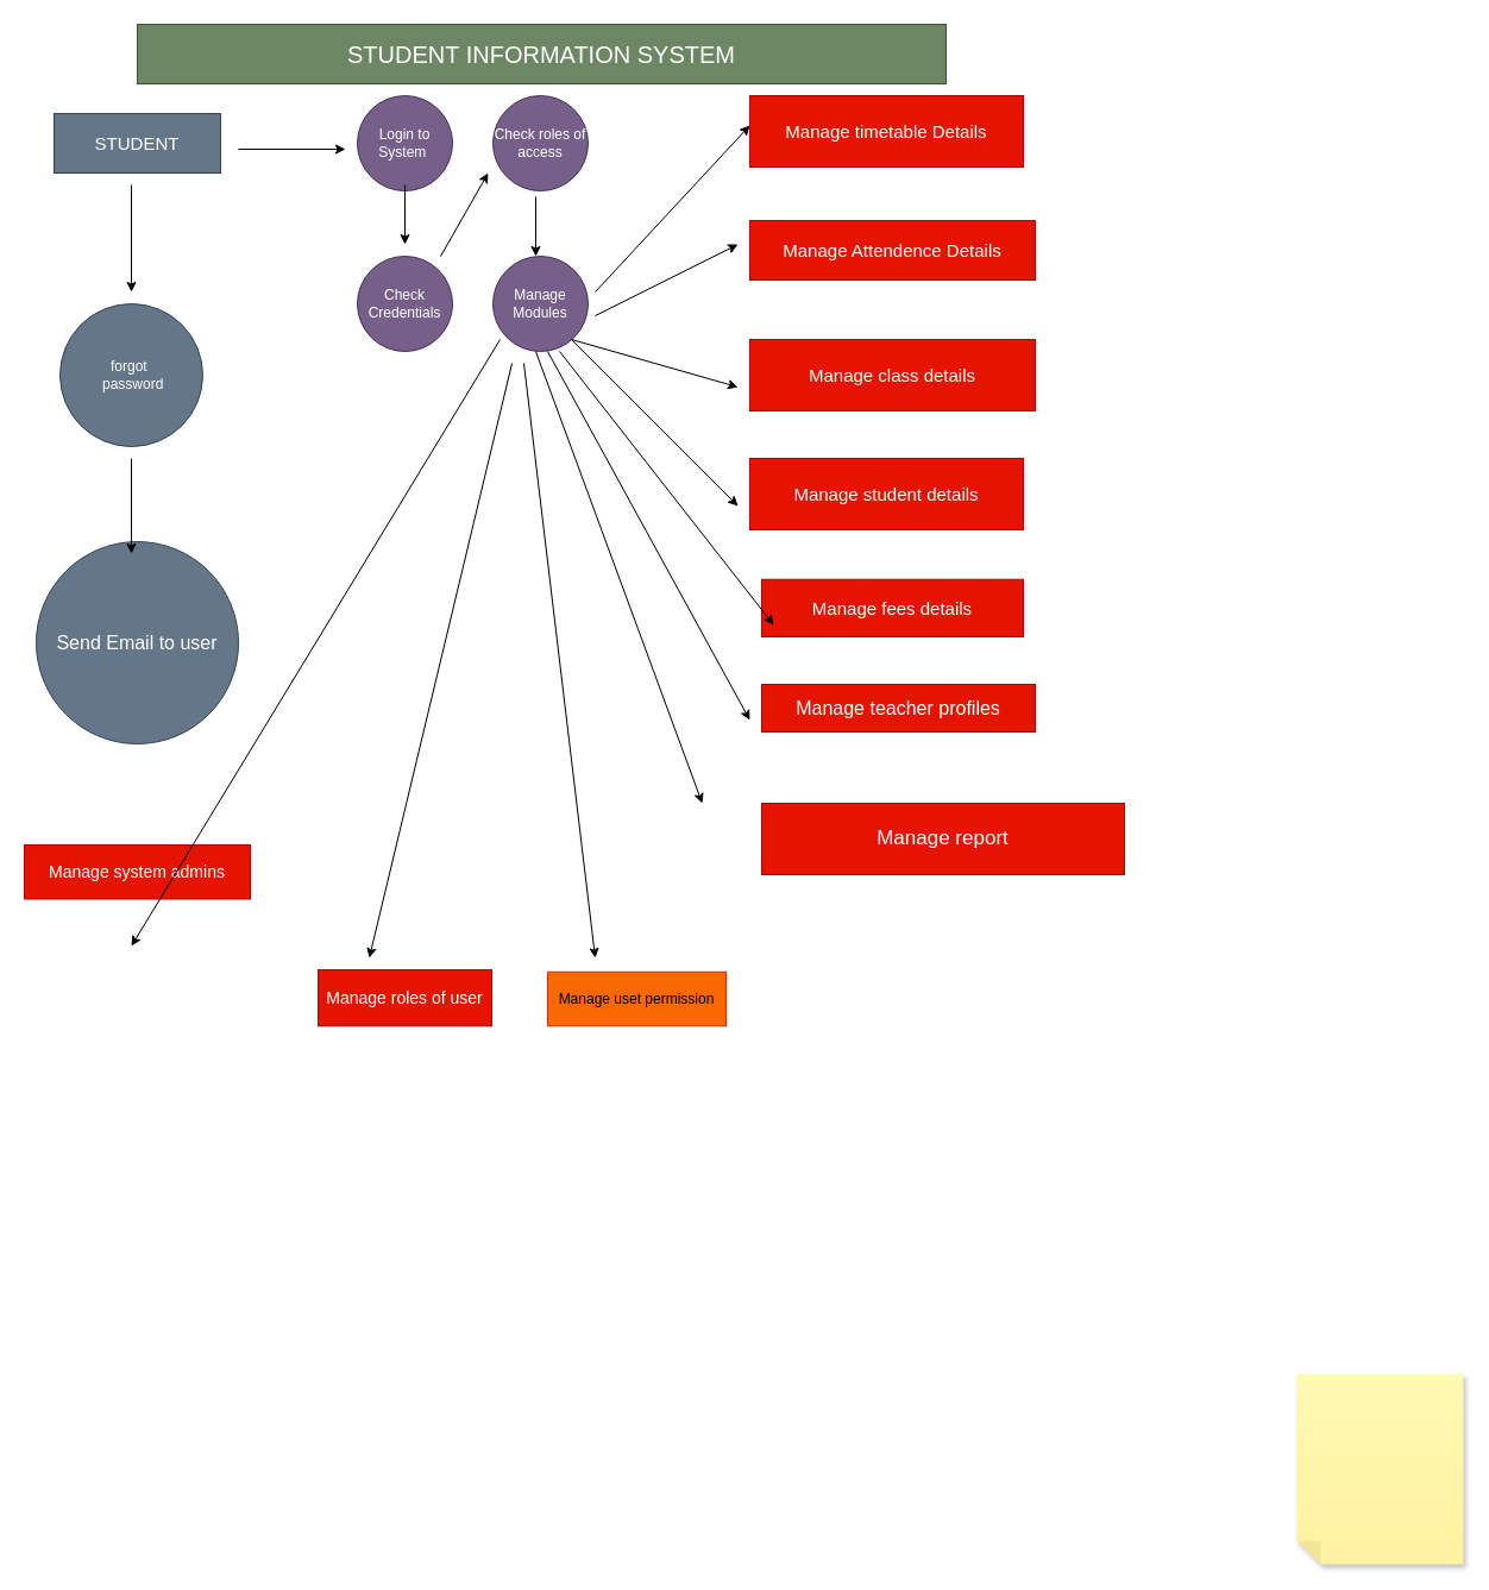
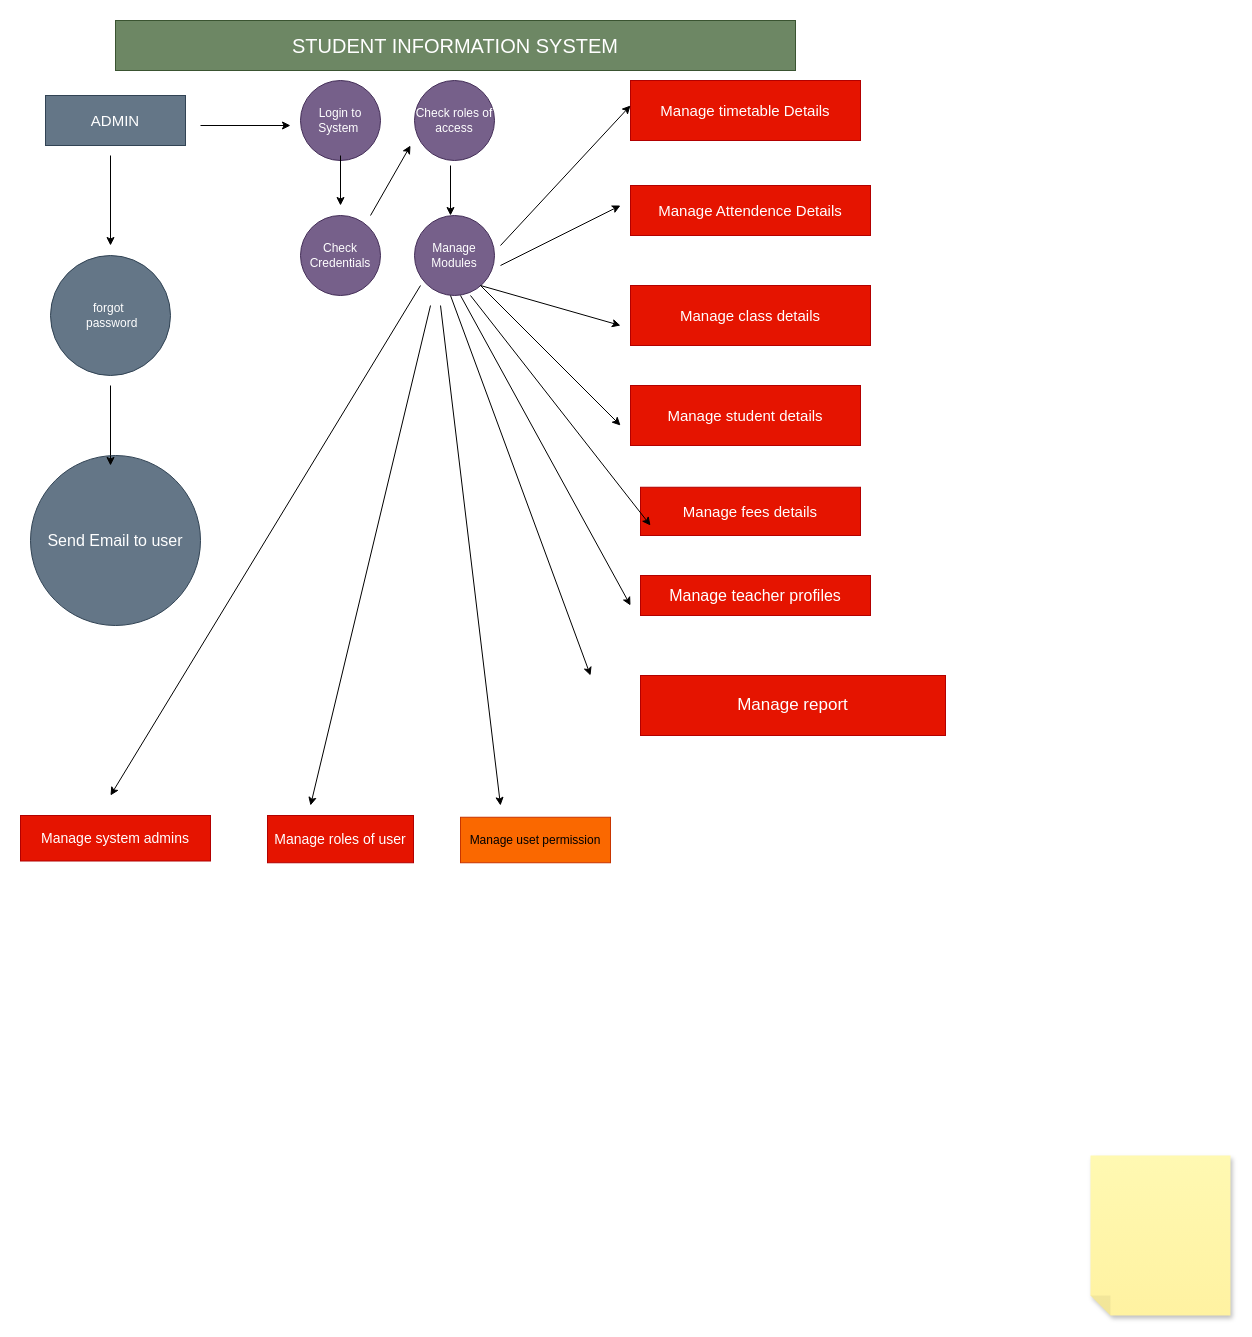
- <mxCell id="3" value="&lt;font style=&quot;font-size: 15px;&quot;&gt;STUDENT&lt;/font&gt;" style="rounded=0;whiteSpace=wrap;html=1;fillColor=#647687;fontColor=#ffffff;strokeColor=#314354;" parent="1" vertex="1"><mxGeometry x="45" y="95" width="140" height="50" as="geometry" /></mxCell>
+ <mxCell id="3" value="&lt;font style=&quot;font-size: 15px;&quot;&gt;ADMIN&lt;/font&gt;" style="rounded=0;whiteSpace=wrap;html=1;fillColor=#647687;fontColor=#ffffff;strokeColor=#314354;" parent="1" vertex="1"><mxGeometry x="45" y="95" width="140" height="50" as="geometry" /></mxCell>
- <mxCell id="10" value="&lt;font style=&quot;font-size: 14px;&quot;&gt;Manage system admins&lt;/font&gt;" style="rounded=0;whiteSpace=wrap;html=1;fillColor=#e51400;fontColor=#ffffff;strokeColor=#B20000;" parent="1" vertex="1"><mxGeometry x="20" y="710" width="190" height="45.5" as="geometry" /></mxCell>
+ <mxCell id="10" value="&lt;font style=&quot;font-size: 14px;&quot;&gt;Manage system admins&lt;/font&gt;" style="rounded=0;whiteSpace=wrap;html=1;fillColor=#e51400;fontColor=#ffffff;strokeColor=#B20000;" parent="1" vertex="1"><mxGeometry x="20" y="815" width="190" height="45.5" as="geometry" /></mxCell>
